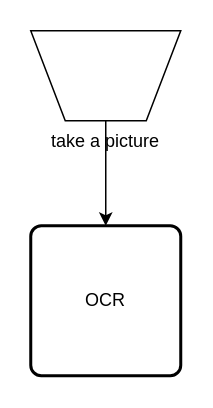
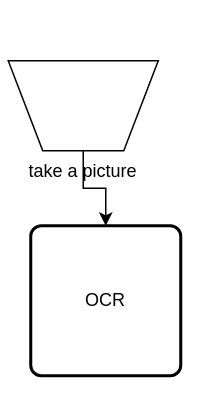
- <mxCell id="3" value="take a picture" style="verticalLabelPosition=bottom;verticalAlign=top;html=1;shape=trapezoid;perimeter=trapezoidPerimeter;whiteSpace=wrap;size=0.23;arcSize=10;flipV=1;" vertex="1" parent="1"><mxGeometry x="20" y="20" width="100" height="60" as="geometry" /></mxCell>
+ <mxCell id="3" value="take a picture" style="verticalLabelPosition=bottom;verticalAlign=top;html=1;shape=trapezoid;perimeter=trapezoidPerimeter;whiteSpace=wrap;size=0.23;arcSize=10;flipV=1;" vertex="1" parent="1"><mxGeometry x="5" y="40" width="100" height="60" as="geometry" /></mxCell>
